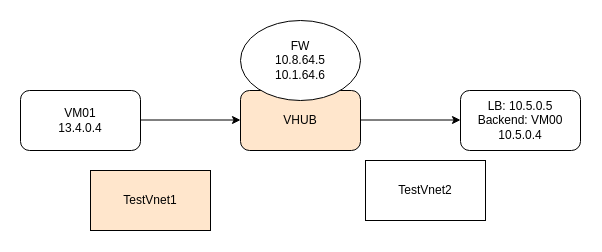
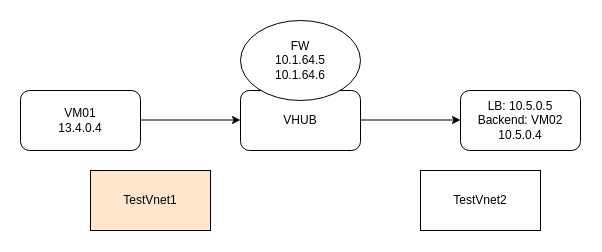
- <mxCell id="4" value="FW&lt;br&gt;10.8.64.5&lt;br&gt;10.1.64.6" style="ellipse;whiteSpace=wrap;html=1;" vertex="1" parent="1"><mxGeometry x="240" y="20" width="120" height="80" as="geometry" /></mxCell>
+ <mxCell id="4" value="FW&lt;br&gt;10.1.64.5&lt;br&gt;10.1.64.6" style="ellipse;whiteSpace=wrap;html=1;" vertex="1" parent="1"><mxGeometry x="240" y="20" width="120" height="80" as="geometry" /></mxCell>
- <mxCell id="3" value="VHUB" style="rounded=1;whiteSpace=wrap;html=1;fillColor=#ffe6cc;" vertex="1" parent="1"><mxGeometry x="240" y="90" width="120" height="60" as="geometry" /></mxCell>
+ <mxCell id="3" value="VHUB" style="rounded=1;whiteSpace=wrap;html=1;" vertex="1" parent="1"><mxGeometry x="240" y="90" width="120" height="60" as="geometry" /></mxCell>
- <mxCell id="5" value="LB: 10.5.0.5&lt;br&gt;Backend: VM00 10.5.0.4" style="rounded=1;whiteSpace=wrap;html=1;" vertex="1" parent="1"><mxGeometry x="460" y="90" width="120" height="60" as="geometry" /></mxCell>
+ <mxCell id="5" value="LB: 10.5.0.5&lt;br&gt;Backend: VM02 10.5.0.4" style="rounded=1;whiteSpace=wrap;html=1;" vertex="1" parent="1"><mxGeometry x="460" y="90" width="120" height="60" as="geometry" /></mxCell>
- <mxCell id="9" value="TestVnet2" style="rounded=0;whiteSpace=wrap;html=1;" vertex="1" parent="1"><mxGeometry x="365" y="160" width="120" height="60" as="geometry" /></mxCell>
+ <mxCell id="9" value="TestVnet2" style="rounded=0;whiteSpace=wrap;html=1;" vertex="1" parent="1"><mxGeometry x="420" y="170" width="120" height="60" as="geometry" /></mxCell>
